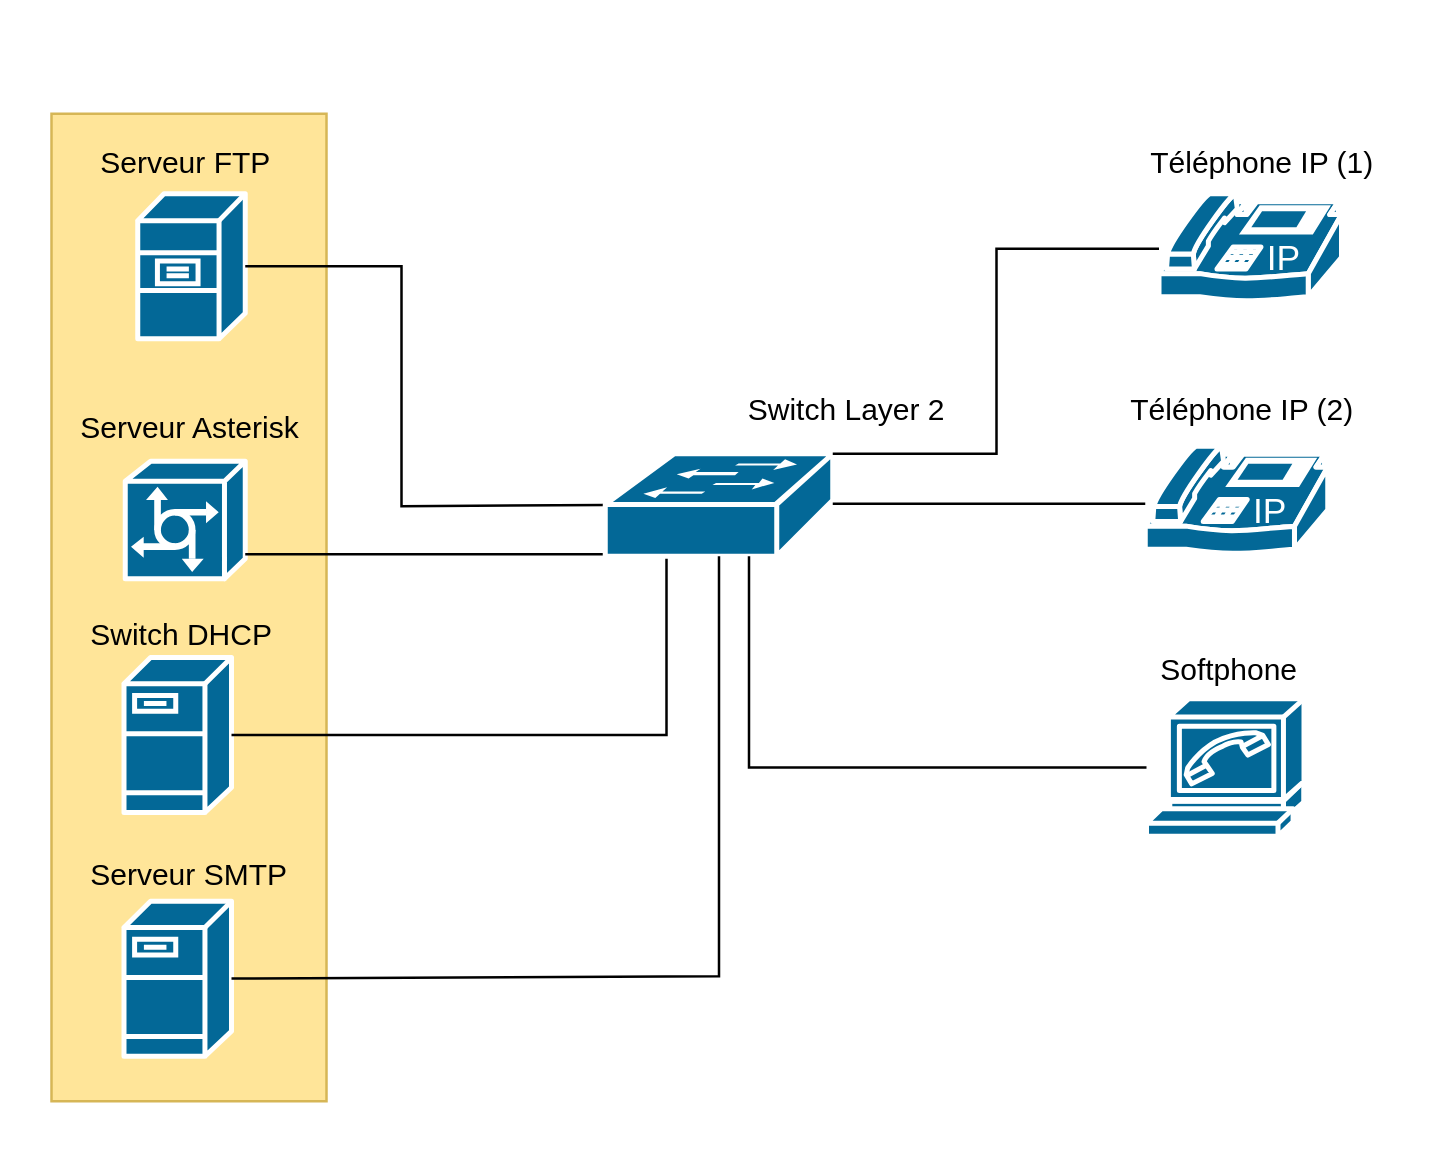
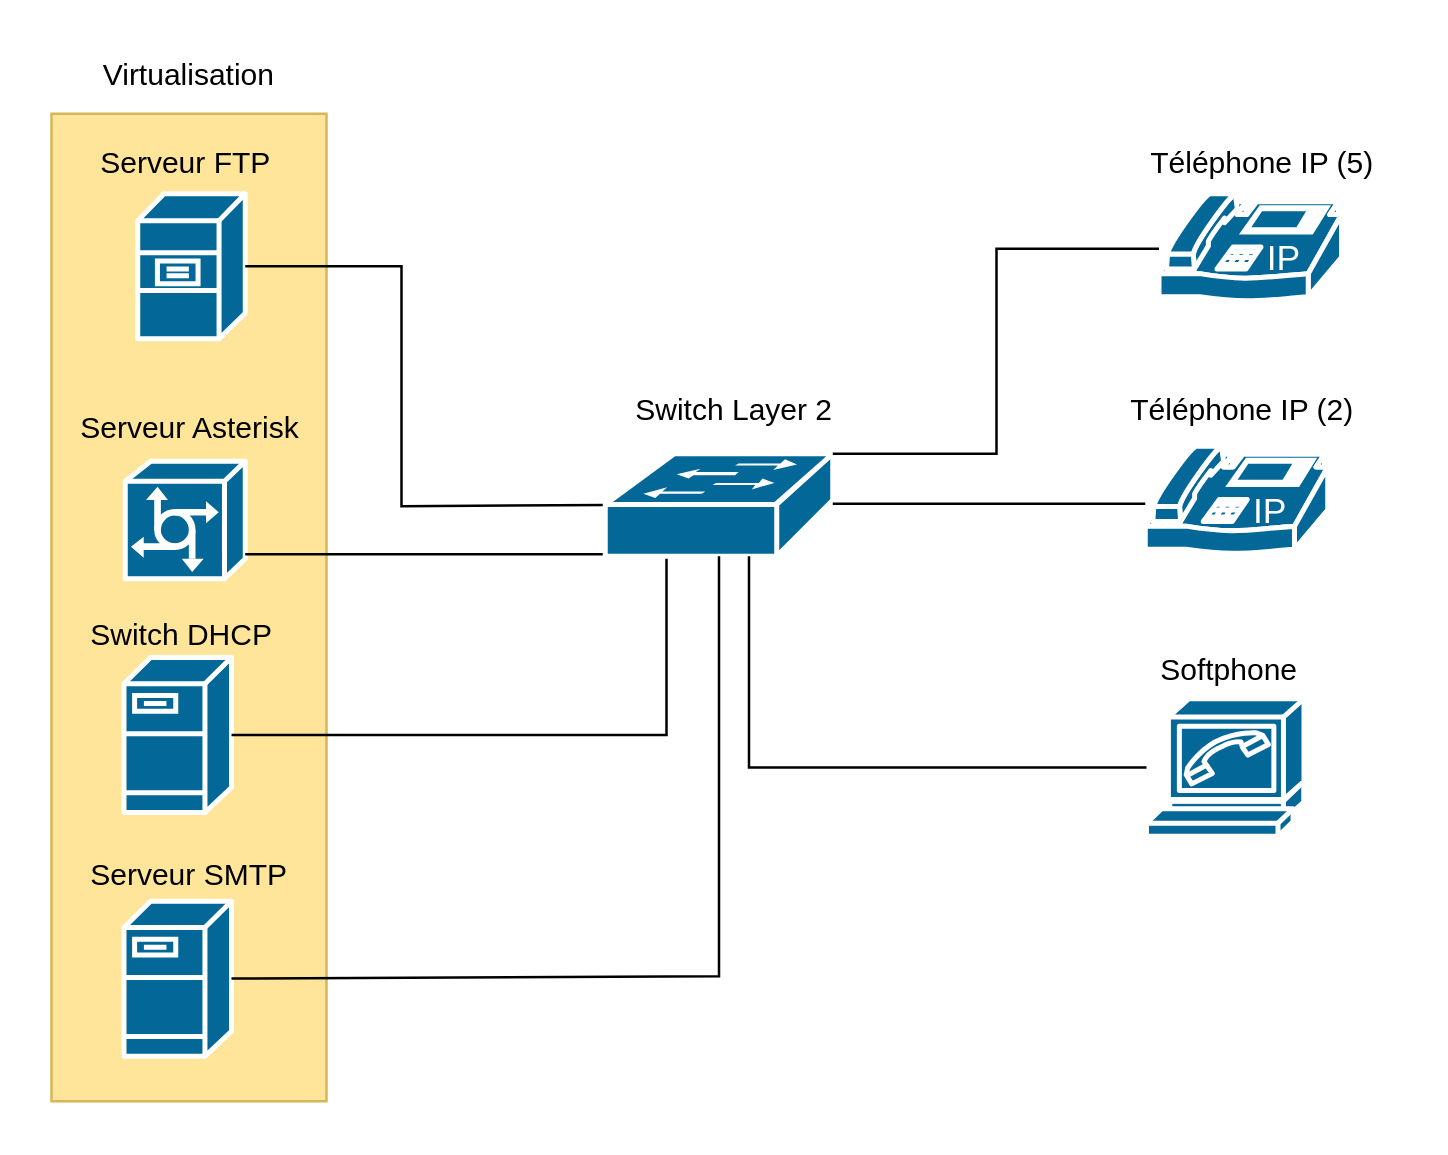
+ <mxCell id="23" value="Virtualisation" style="text;html=1;resizable=0;points=[];autosize=1;align=left;verticalAlign=top;spacingTop=-4;" vertex="1" parent="1"><mxGeometry x="39" y="20" width="79" height="14" as="geometry" /></mxCell>
- <mxCell id="22" value="Téléphone IP (1)" style="text;html=1;resizable=0;points=[];autosize=1;align=left;verticalAlign=top;spacingTop=-4;" vertex="1" parent="1"><mxGeometry x="457.5" y="55" width="99" height="14" as="geometry" /></mxCell>
+ <mxCell id="22" value="Téléphone IP (5)" style="text;html=1;resizable=0;points=[];autosize=1;align=left;verticalAlign=top;spacingTop=-4;" vertex="1" parent="1"><mxGeometry x="457.5" y="55" width="99" height="14" as="geometry" /></mxCell>
- <mxCell id="13" value="Switch Layer 2" style="text;html=1;resizable=0;points=[];autosize=1;align=left;verticalAlign=top;spacingTop=-4;" vertex="1" parent="1"><mxGeometry x="296.5" y="154" width="89" height="14" as="geometry" /></mxCell>
+ <mxCell id="13" value="Switch Layer 2" style="text;html=1;resizable=0;points=[];autosize=1;align=left;verticalAlign=top;spacingTop=-4;" vertex="1" parent="1"><mxGeometry x="251.5" y="154" width="89" height="14" as="geometry" /></mxCell>
